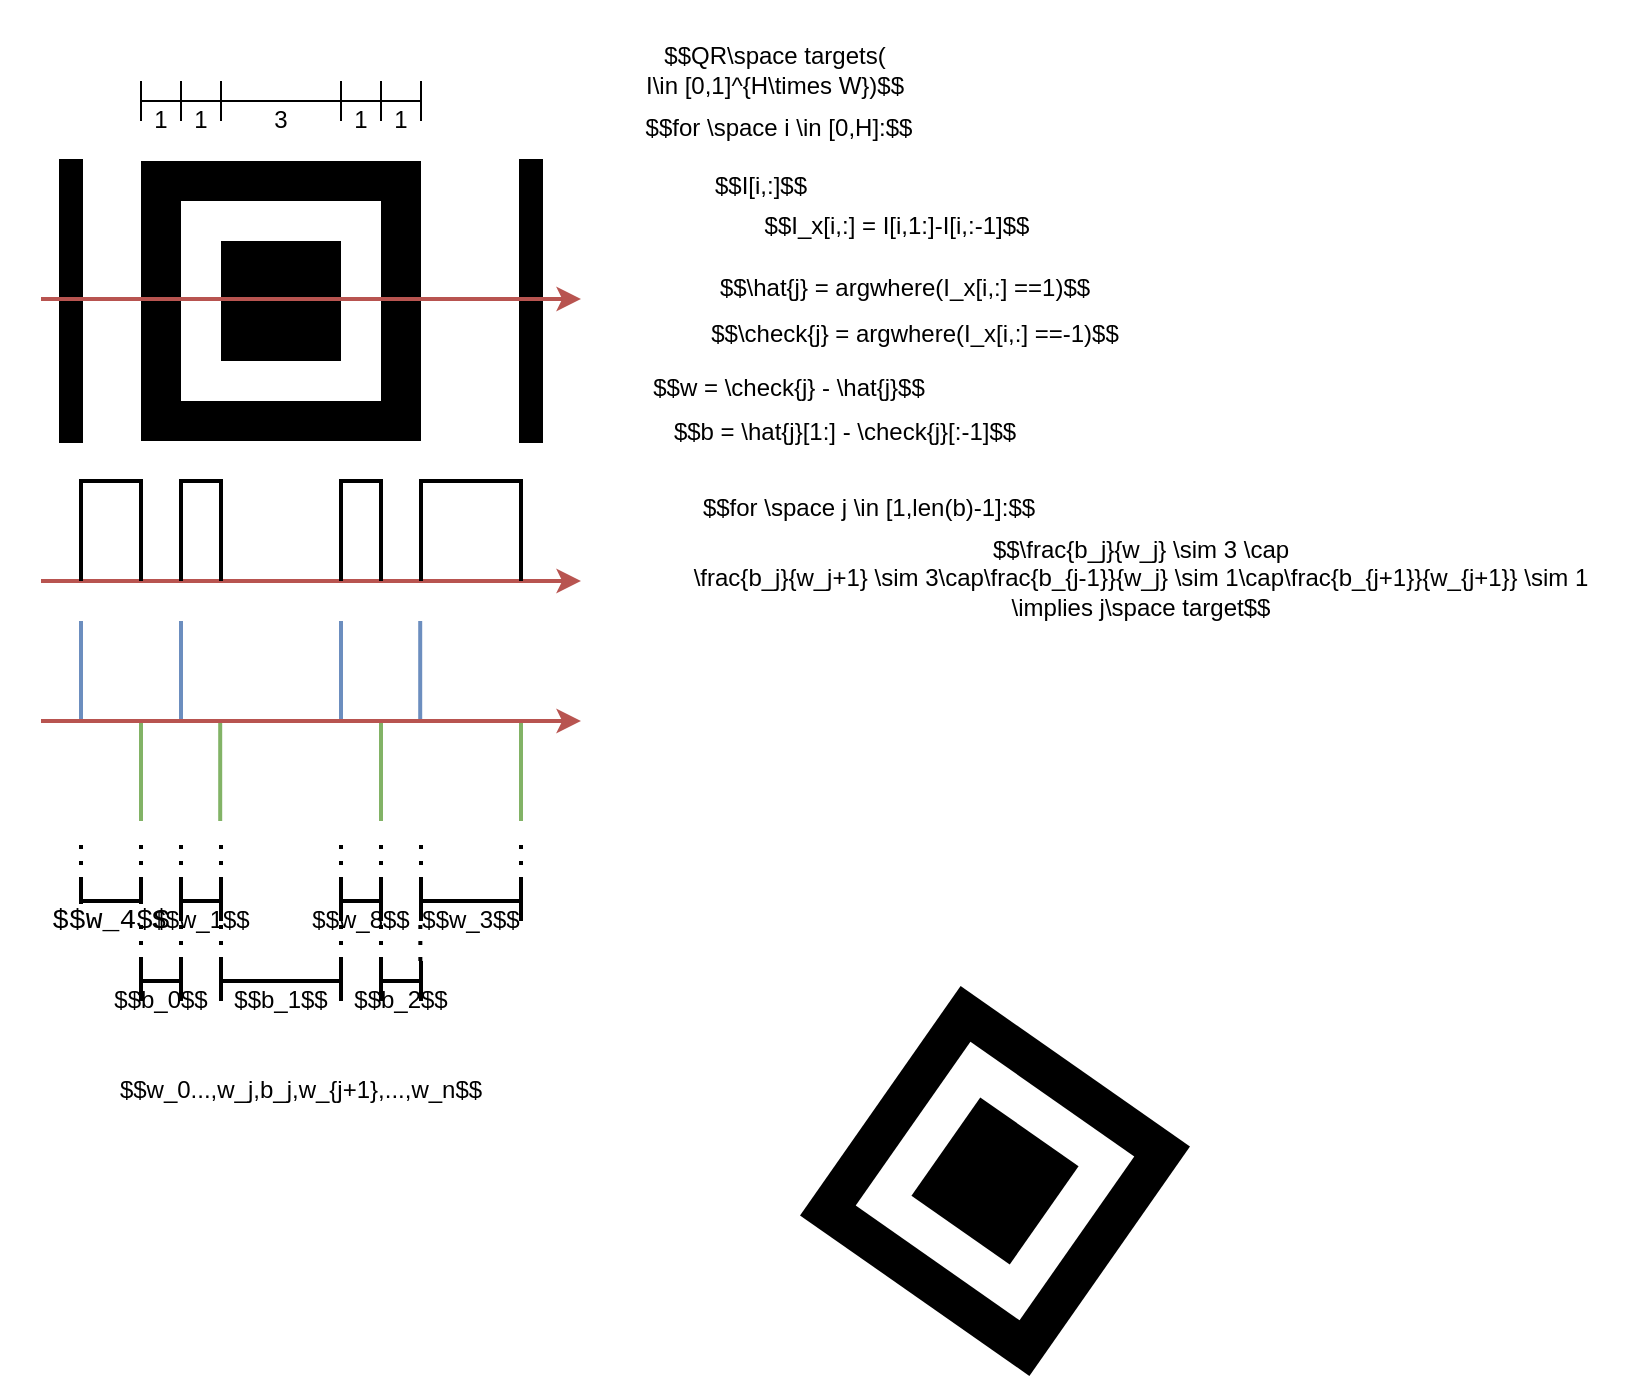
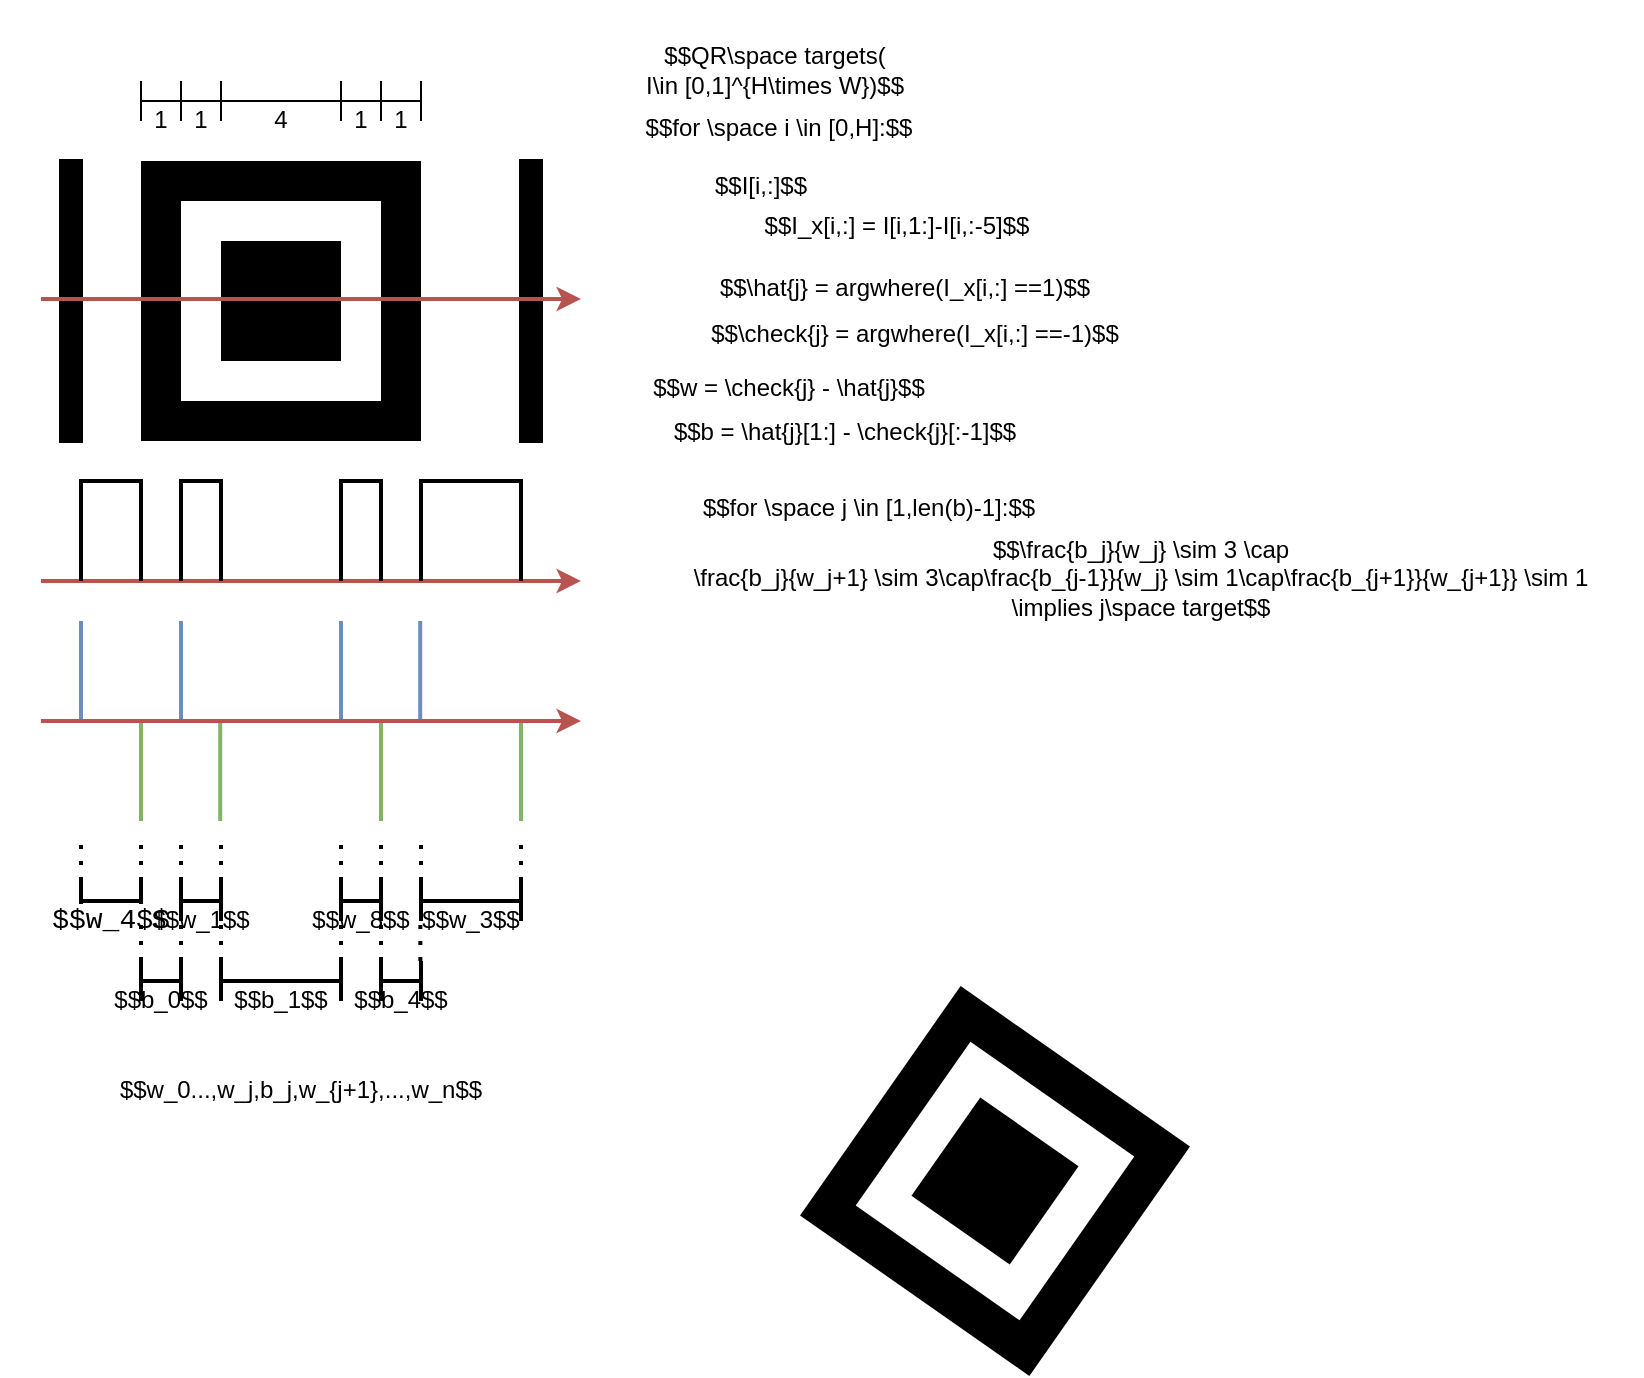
- <mxCell id="9" value="3" style="text;html=1;align=center;verticalAlign=middle;resizable=0;points=[];autosize=1;strokeColor=none;fillColor=none;" vertex="1" parent="1"><mxGeometry x="130" y="50" width="20" height="20" as="geometry" /></mxCell>
+ <mxCell id="9" value="4" style="text;html=1;align=center;verticalAlign=middle;resizable=0;points=[];autosize=1;strokeColor=none;fillColor=none;" vertex="1" parent="1"><mxGeometry x="130" y="50" width="20" height="20" as="geometry" /></mxCell>
- <mxCell id="62" value="$$I_x[i,:] = I[i,1:]-I[i,:-1]$$" style="text;html=1;align=center;verticalAlign=middle;resizable=0;points=[];autosize=1;strokeColor=none;fillColor=none;fontColor=#000000;" vertex="1" parent="1"><mxGeometry x="372.5" y="103" width="150" height="20" as="geometry" /></mxCell>
+ <mxCell id="62" value="$$I_x[i,:] = I[i,1:]-I[i,:-5]$$" style="text;html=1;align=center;verticalAlign=middle;resizable=0;points=[];autosize=1;strokeColor=none;fillColor=none;fontColor=#000000;" vertex="1" parent="1"><mxGeometry x="372.5" y="103" width="150" height="20" as="geometry" /></mxCell>
- <mxCell id="41" value="$$b_2$$" style="text;html=1;align=center;verticalAlign=middle;resizable=0;points=[];autosize=1;strokeColor=none;fillColor=none;strokeWidth=2;" vertex="1" parent="1"><mxGeometry x="170" y="490" width="60" height="20" as="geometry" /></mxCell>
+ <mxCell id="41" value="$$b_4$$" style="text;html=1;align=center;verticalAlign=middle;resizable=0;points=[];autosize=1;strokeColor=none;fillColor=none;strokeWidth=2;" vertex="1" parent="1"><mxGeometry x="170" y="490" width="60" height="20" as="geometry" /></mxCell>
